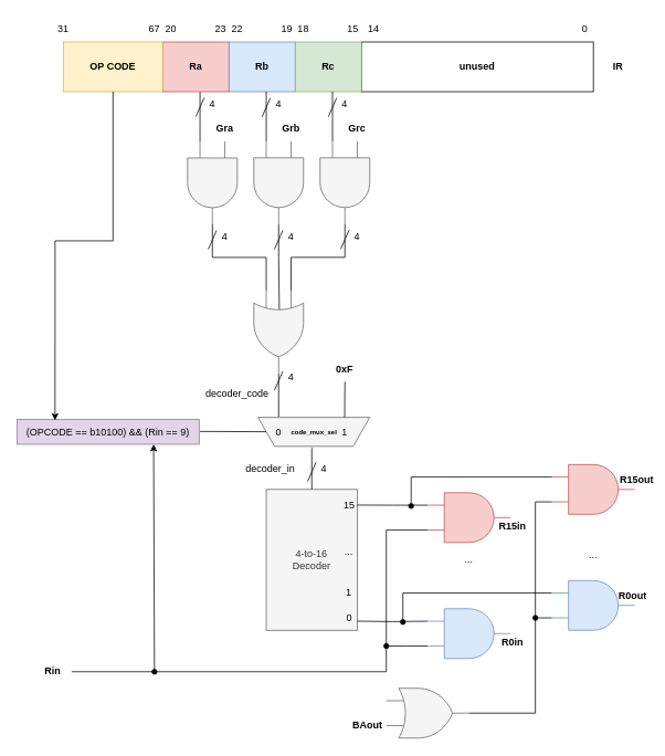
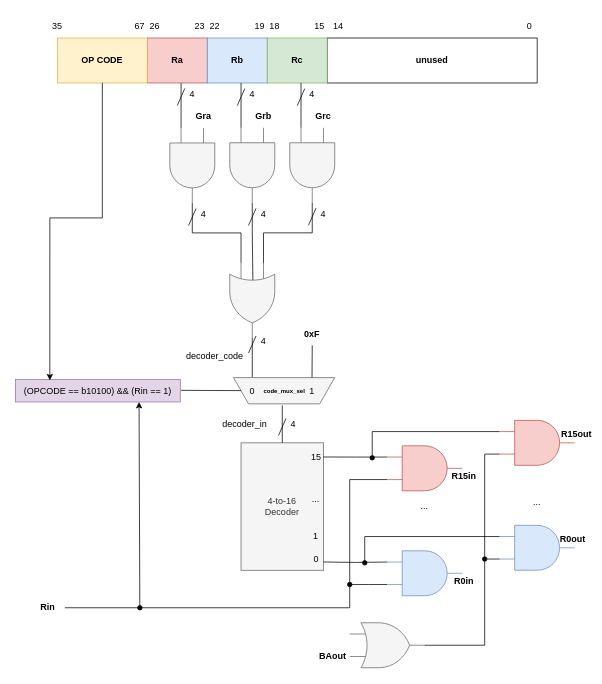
- <mxCell id="13" value="31" style="text;html=1;strokeColor=none;fillColor=none;align=center;verticalAlign=middle;whiteSpace=wrap;rounded=0;" vertex="1" parent="1"><mxGeometry x="46" y="20" width="60" height="30" as="geometry" /></mxCell>
+ <mxCell id="13" value="35" style="text;html=1;strokeColor=none;fillColor=none;align=center;verticalAlign=middle;whiteSpace=wrap;rounded=0;" vertex="1" parent="1"><mxGeometry x="46" y="20" width="60" height="30" as="geometry" /></mxCell>
- <mxCell id="15" value="20" style="text;html=1;strokeColor=none;fillColor=none;align=center;verticalAlign=middle;whiteSpace=wrap;rounded=0;" vertex="1" parent="1"><mxGeometry x="176" y="20" width="60" height="30" as="geometry" /></mxCell>
+ <mxCell id="15" value="26" style="text;html=1;strokeColor=none;fillColor=none;align=center;verticalAlign=middle;whiteSpace=wrap;rounded=0;" vertex="1" parent="1"><mxGeometry x="176" y="20" width="60" height="30" as="geometry" /></mxCell>
- <mxCell id="4" value="IR" style="text;html=1;strokeColor=none;fillColor=none;align=center;verticalAlign=middle;whiteSpace=wrap;rounded=0;fontStyle=1" vertex="1" parent="1"><mxGeometry x="716" y="65" width="60" height="30" as="geometry" /></mxCell>
- <mxCell id="90" value="(OPCODE == b10100) &amp;amp;&amp;amp; (Rin == 9)" style="text;html=1;strokeColor=#9673a6;fillColor=#e1d5e7;align=center;verticalAlign=middle;whiteSpace=wrap;rounded=0;" vertex="1" parent="1"><mxGeometry x="20" y="505.5" width="220" height="30" as="geometry" /></mxCell>
+ <mxCell id="90" value="(OPCODE == b10100) &amp;amp;&amp;amp; (Rin == 1)" style="text;html=1;strokeColor=#9673a6;fillColor=#e1d5e7;align=center;verticalAlign=middle;whiteSpace=wrap;rounded=0;" vertex="1" parent="1"><mxGeometry x="20" y="505.5" width="220" height="30" as="geometry" /></mxCell>
